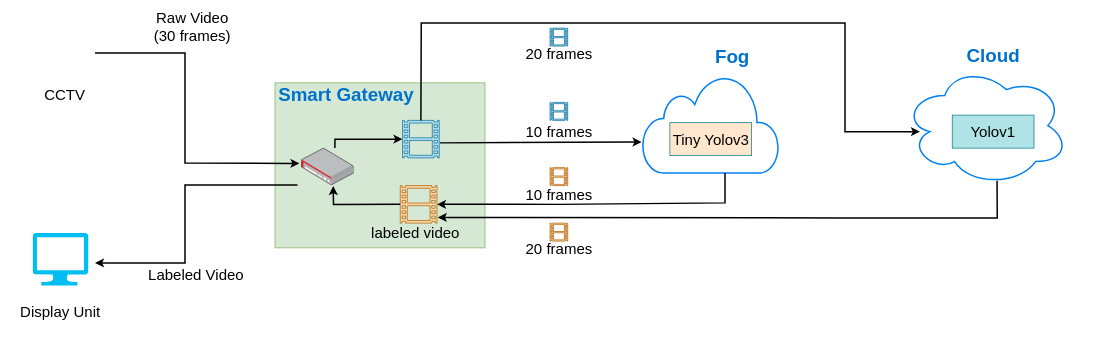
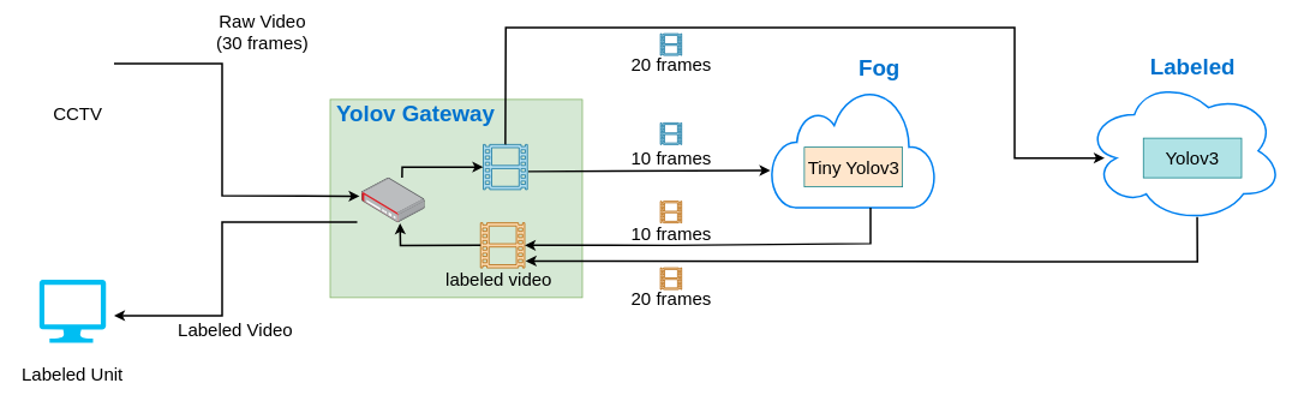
- <mxCell id="5" value="Raw Video &lt;br&gt;(30 frames)" style="text;html=1;strokeColor=none;fillColor=none;align=center;verticalAlign=middle;whiteSpace=wrap;rounded=0;fontSize=20;" parent="1" vertex="1"><mxGeometry x="196" y="20" width="120" height="30" as="geometry" /></mxCell>
+ <mxCell id="5" value="Raw Video &lt;br&gt;(30 frames)" style="text;html=1;strokeColor=none;fillColor=none;align=center;verticalAlign=middle;whiteSpace=wrap;rounded=0;fontSize=20;" parent="1" vertex="1"><mxGeometry x="231" y="20" width="120" height="30" as="geometry" /></mxCell>
- <mxCell id="28" value="Cloud" style="text;html=1;strokeColor=none;fillColor=none;align=center;verticalAlign=middle;whiteSpace=wrap;rounded=0;fontSize=25;fontColor=#0072CE;fontStyle=1" parent="1" vertex="1"><mxGeometry x="1208.5" y="56.99" width="230" height="30" as="geometry" /></mxCell>
+ <mxCell id="28" value="Labeled" style="text;html=1;strokeColor=none;fillColor=none;align=center;verticalAlign=middle;whiteSpace=wrap;rounded=0;fontSize=25;fontColor=#0072CE;fontStyle=1" parent="1" vertex="1"><mxGeometry x="1208.5" y="56.99" width="230" height="30" as="geometry" /></mxCell>
- <mxCell id="8" value="Smart Gateway" style="text;html=1;strokeColor=none;fillColor=none;align=center;verticalAlign=middle;whiteSpace=wrap;rounded=0;fontSize=25;fontColor=#0072CE;fontStyle=1" parent="1" vertex="1"><mxGeometry x="346" y="110" width="230" height="30" as="geometry" /></mxCell>
+ <mxCell id="8" value="Yolov Gateway" style="text;html=1;strokeColor=none;fillColor=none;align=center;verticalAlign=middle;whiteSpace=wrap;rounded=0;fontSize=25;fontColor=#0072CE;fontStyle=1" parent="1" vertex="1"><mxGeometry x="346" y="110" width="230" height="30" as="geometry" /></mxCell>
- <mxCell id="29" value="&lt;font style=&quot;font-size: 20px;&quot;&gt;Yolov1&lt;/font&gt;" style="rounded=0;whiteSpace=wrap;html=1;fontSize=15;fillColor=#b0e3e6;strokeColor=#0e8088;" parent="1" vertex="1"><mxGeometry x="1269" y="152.99" width="109" height="44" as="geometry" /></mxCell>
+ <mxCell id="29" value="&lt;font style=&quot;font-size: 20px;&quot;&gt;Yolov3&lt;/font&gt;" style="rounded=0;whiteSpace=wrap;html=1;fontSize=15;fillColor=#b0e3e6;strokeColor=#0e8088;" parent="1" vertex="1"><mxGeometry x="1269" y="152.99" width="109" height="44" as="geometry" /></mxCell>
- <mxCell id="3" value="Display Unit" style="text;html=1;strokeColor=none;fillColor=none;align=center;verticalAlign=middle;whiteSpace=wrap;rounded=0;fontSize=20;" parent="1" vertex="1"><mxGeometry x="20" y="400" width="120" height="30" as="geometry" /></mxCell>
+ <mxCell id="3" value="Labeled Unit" style="text;html=1;strokeColor=none;fillColor=none;align=center;verticalAlign=middle;whiteSpace=wrap;rounded=0;fontSize=20;" parent="1" vertex="1"><mxGeometry x="20" y="400" width="120" height="30" as="geometry" /></mxCell>
